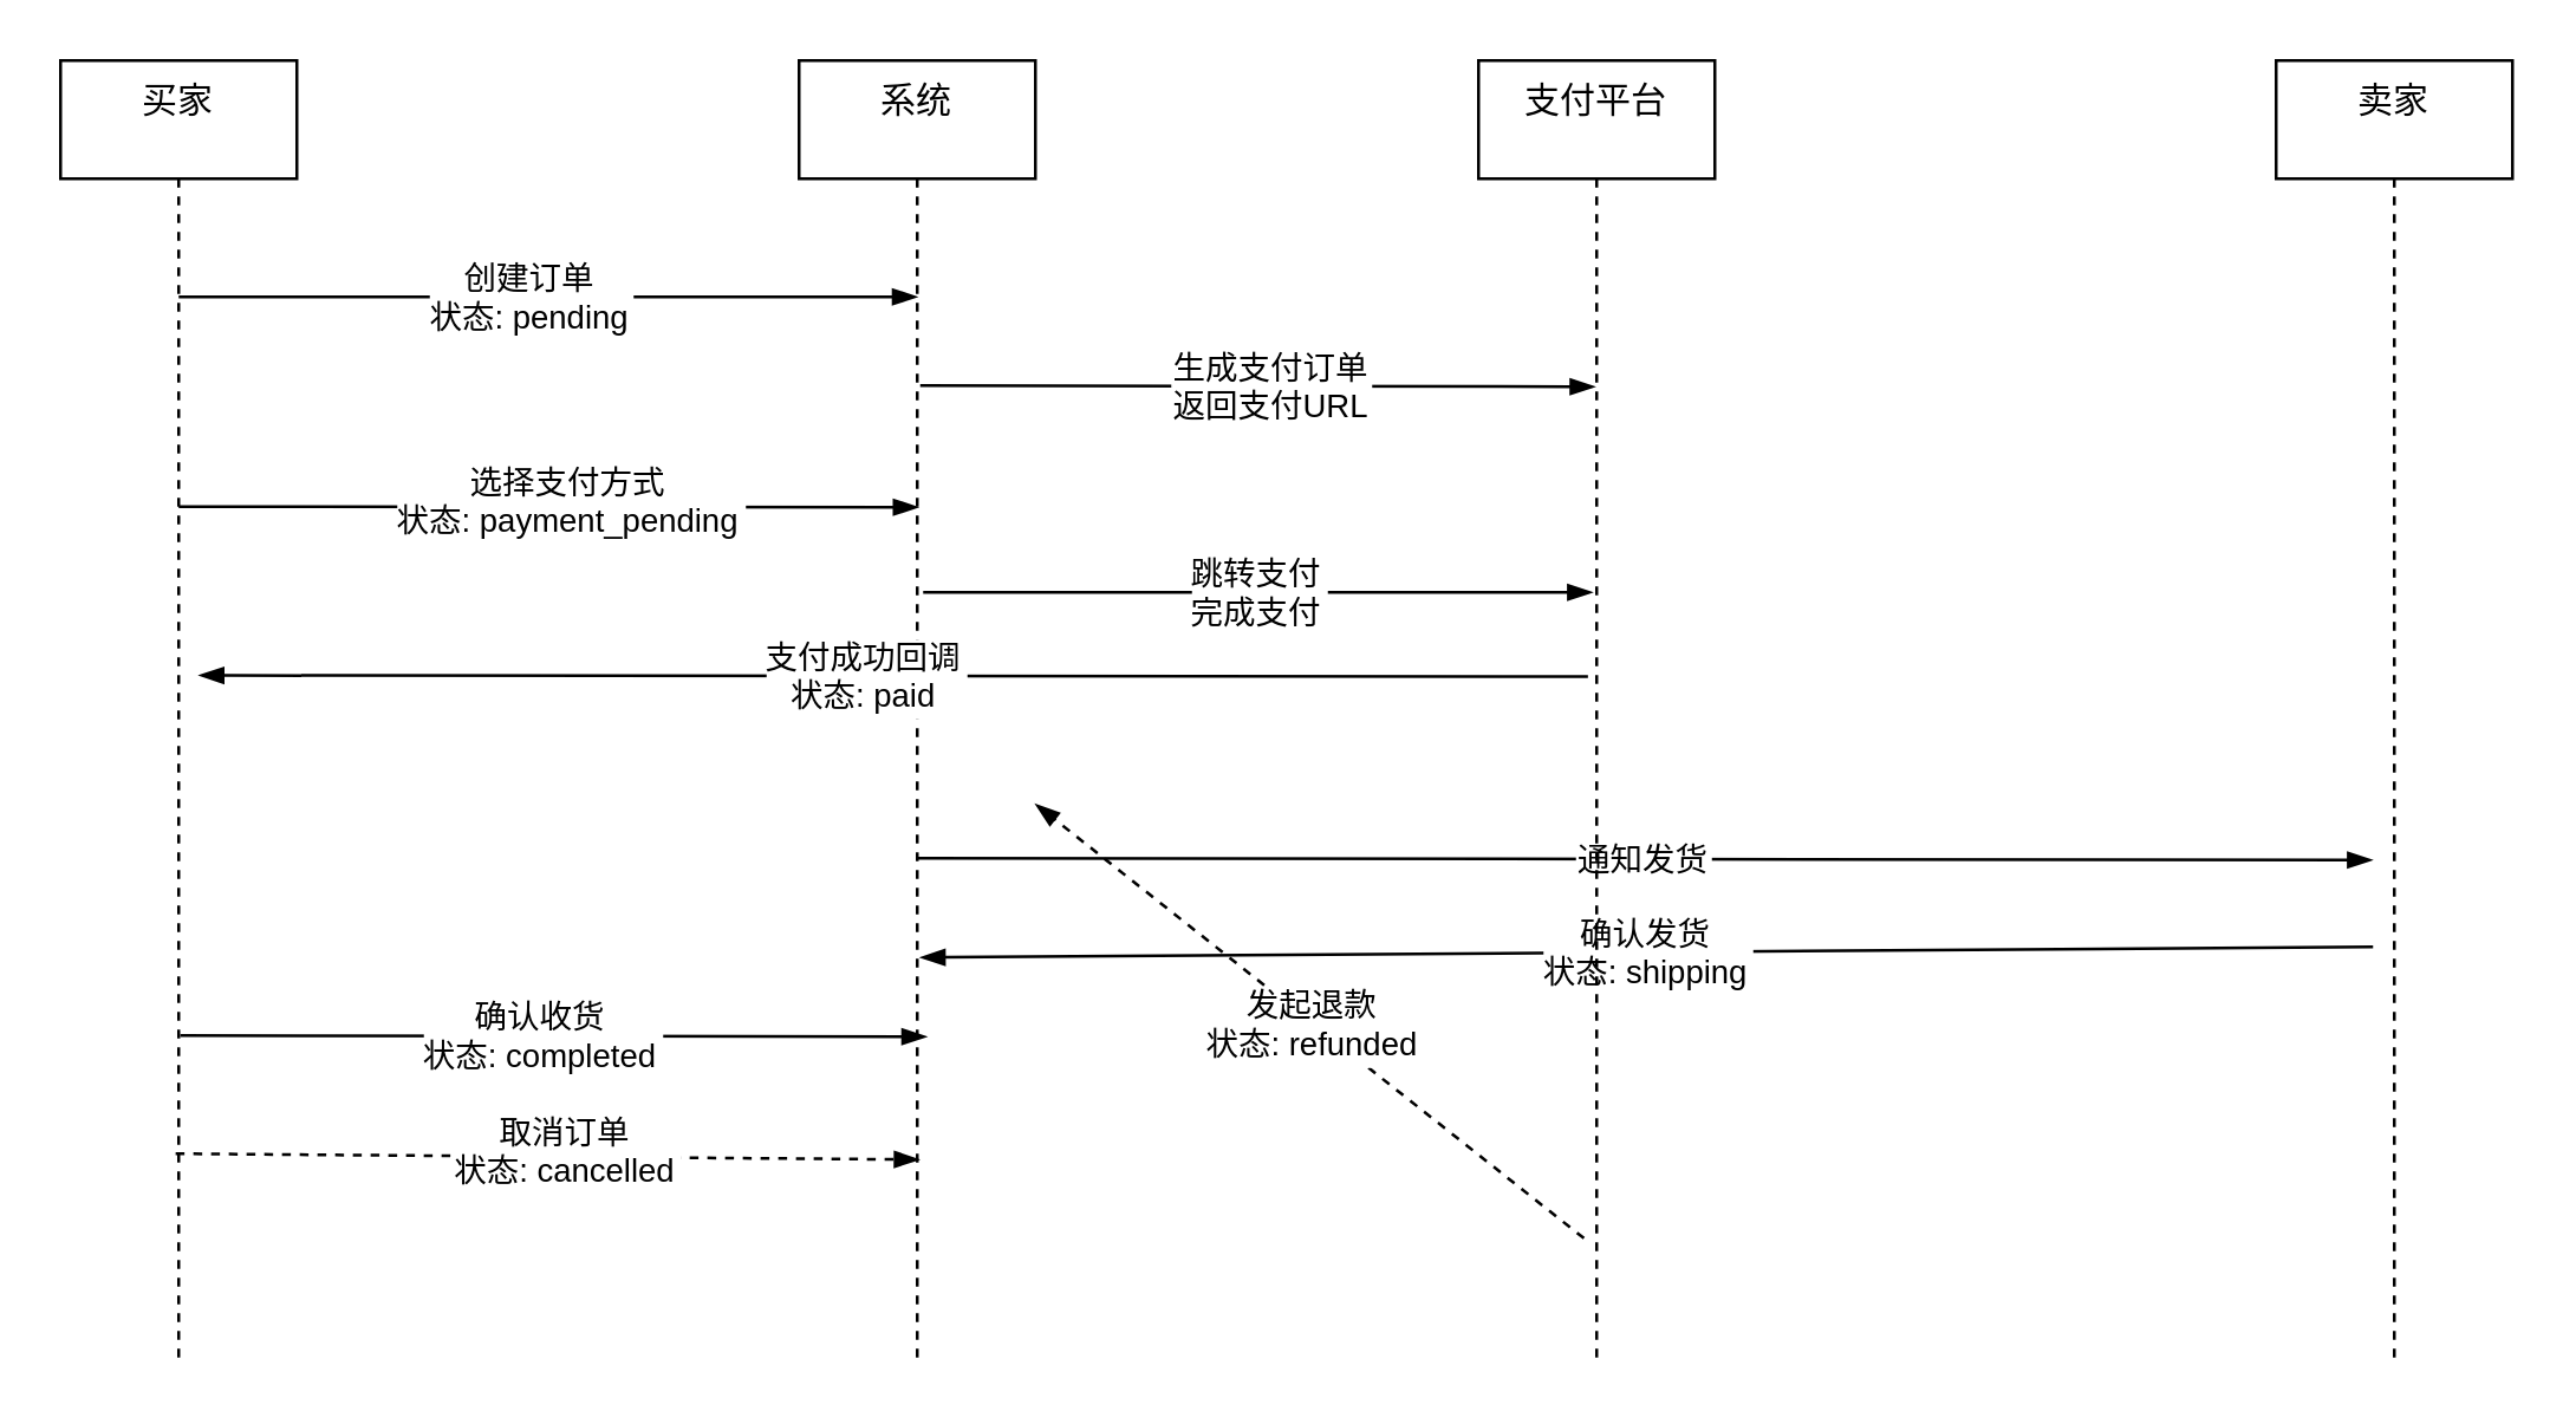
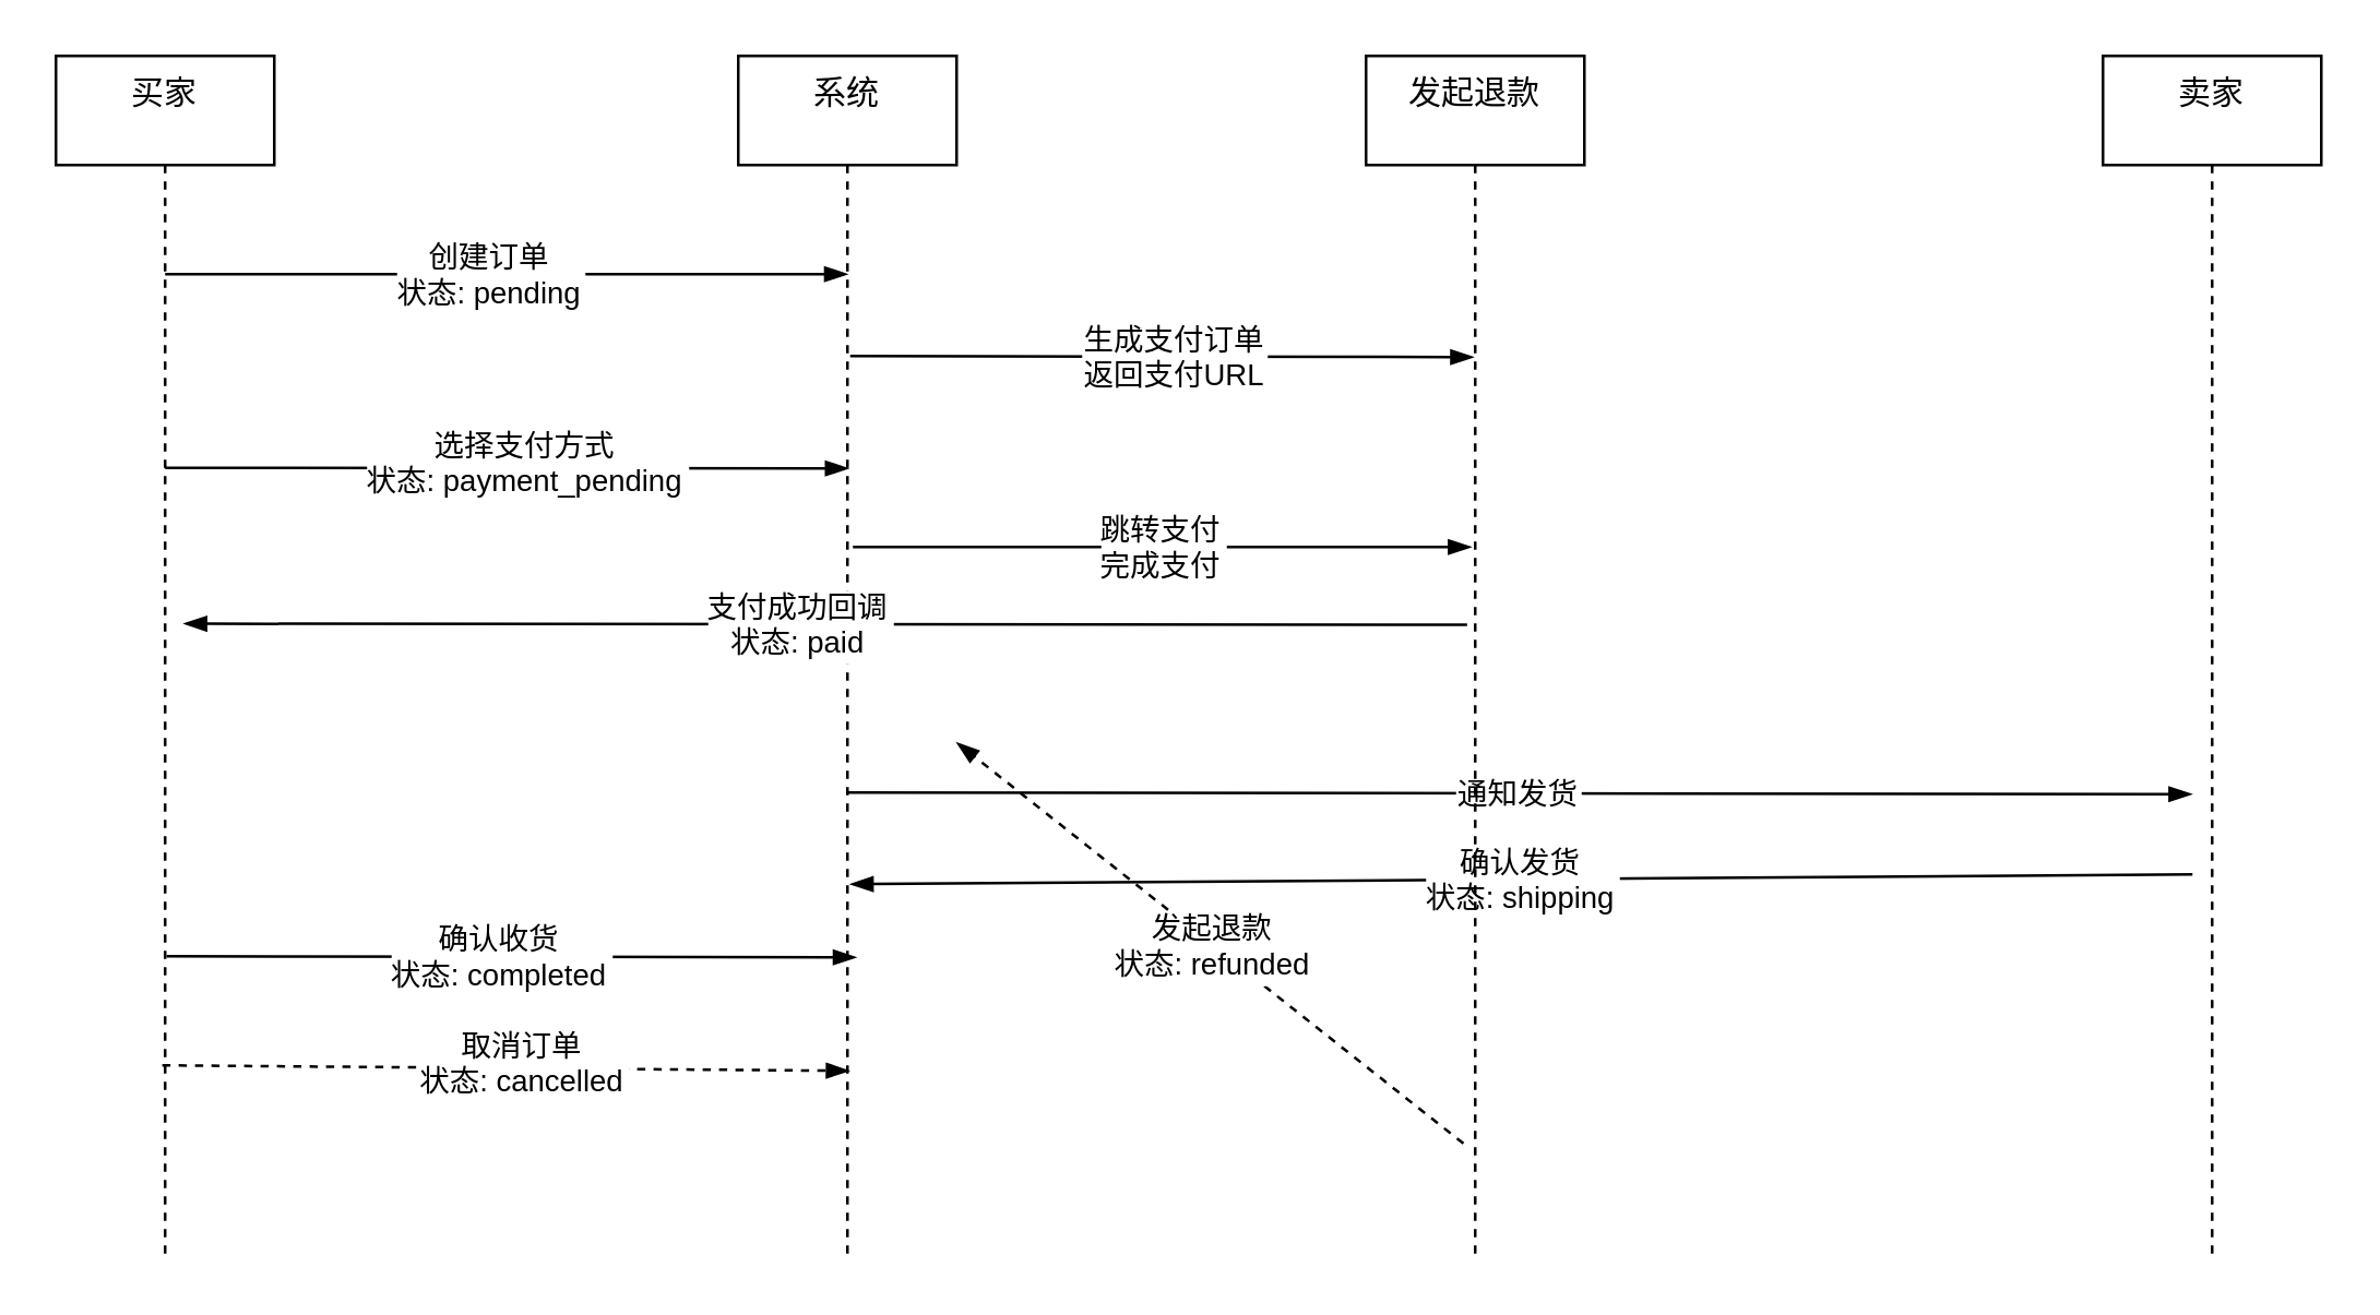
- <mxCell id="15" value="支付平台" style="shape=umlLifeline;verticalAlign=top;startSize=30;" parent="1" vertex="1"><mxGeometry x="500" y="20" width="80" height="440" as="geometry" /></mxCell>
+ <mxCell id="15" value="发起退款" style="shape=umlLifeline;verticalAlign=top;startSize=30;" parent="1" vertex="1"><mxGeometry x="500" y="20" width="80" height="440" as="geometry" /></mxCell>
